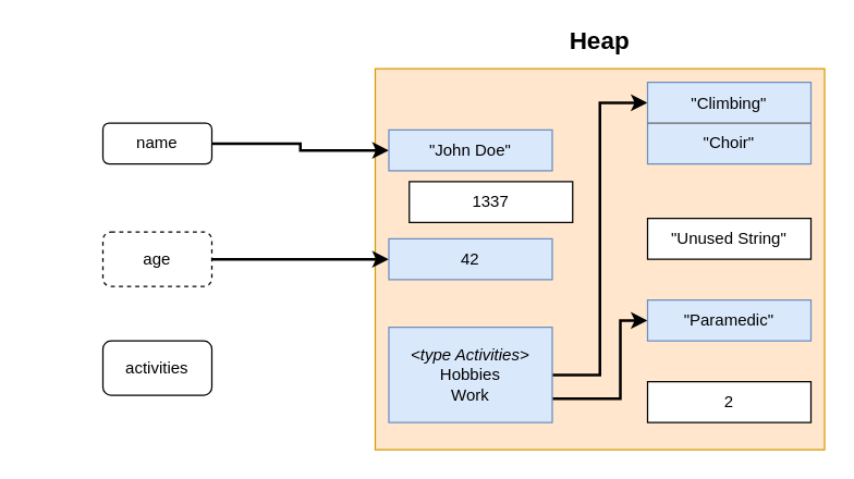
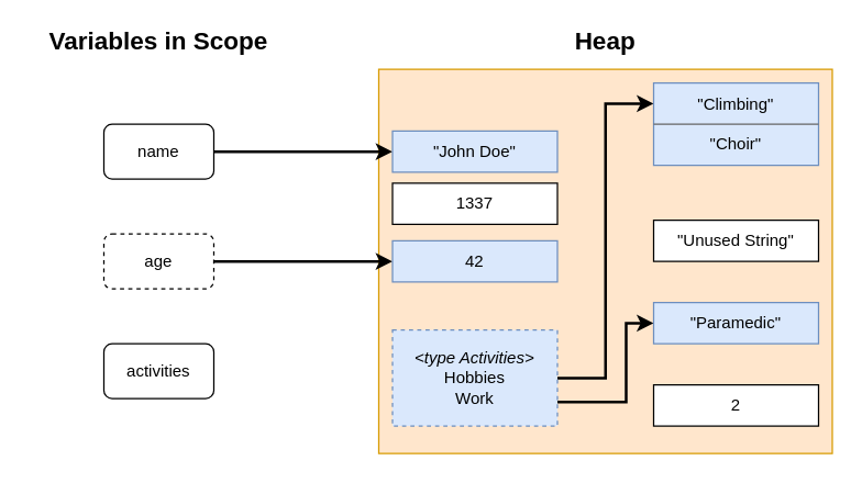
+ <mxCell id="20" value="&lt;b&gt;&lt;font style=&quot;font-size: 18px&quot;&gt;Variables in Scope&lt;/font&gt;&lt;/b&gt;" style="text;html=1;strokeColor=none;fillColor=none;align=center;verticalAlign=middle;whiteSpace=wrap;rounded=0;" parent="1" vertex="1"><mxGeometry x="20" y="20" width="190" height="20" as="geometry" /></mxCell>
- <mxCell id="4" value="name" style="rounded=1;whiteSpace=wrap;html=1;" parent="1" vertex="1"><mxGeometry x="75" y="90" width="80" height="30" as="geometry" /></mxCell>
+ <mxCell id="4" value="name" style="rounded=1;whiteSpace=wrap;html=1;" parent="1" vertex="1"><mxGeometry x="75" y="90" width="80" height="40" as="geometry" /></mxCell>
- <mxCell id="10" value="1337" style="rounded=0;whiteSpace=wrap;html=1;" parent="1" vertex="1"><mxGeometry x="300" y="133" width="120" height="30" as="geometry" /></mxCell>
+ <mxCell id="10" value="1337" style="rounded=0;whiteSpace=wrap;html=1;" parent="1" vertex="1"><mxGeometry x="285" y="133" width="120" height="30" as="geometry" /></mxCell>
- <mxCell id="13" value="&lt;i&gt;&amp;lt;type Activities&amp;gt;&lt;/i&gt;&lt;br style=&quot;font-size: 6px&quot;&gt;Hobbies&lt;br&gt;Work" style="rounded=0;whiteSpace=wrap;html=1;fillColor=#dae8fc;strokeColor=#6c8ebf;" parent="1" vertex="1"><mxGeometry x="285" y="240" width="120" height="70" as="geometry" /></mxCell>
+ <mxCell id="13" value="&lt;i&gt;&amp;lt;type Activities&amp;gt;&lt;/i&gt;&lt;br style=&quot;font-size: 6px&quot;&gt;Hobbies&lt;br&gt;Work" style="rounded=0;whiteSpace=wrap;html=1;fillColor=#dae8fc;strokeColor=#6c8ebf;dashed=1;" parent="1" vertex="1"><mxGeometry x="285" y="240" width="120" height="70" as="geometry" /></mxCell>
